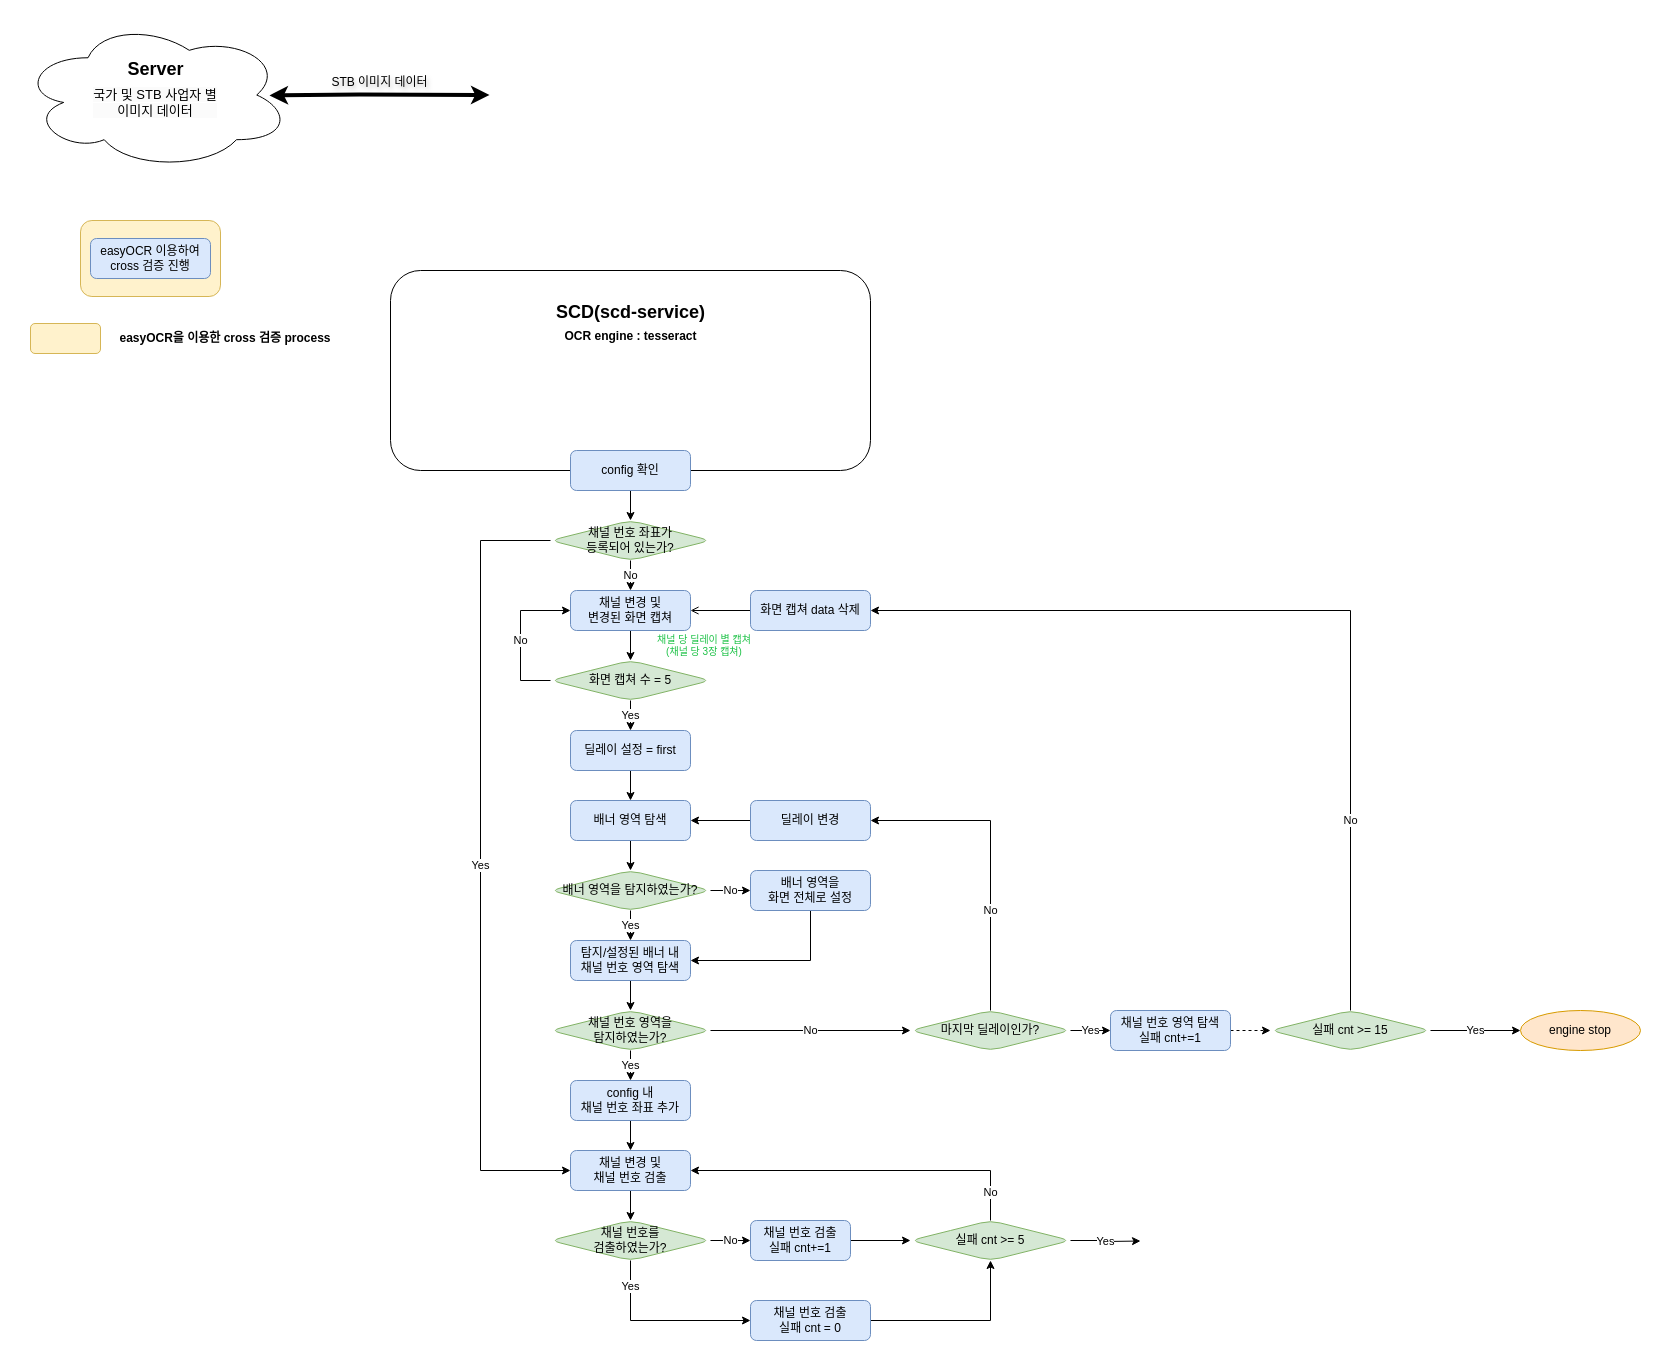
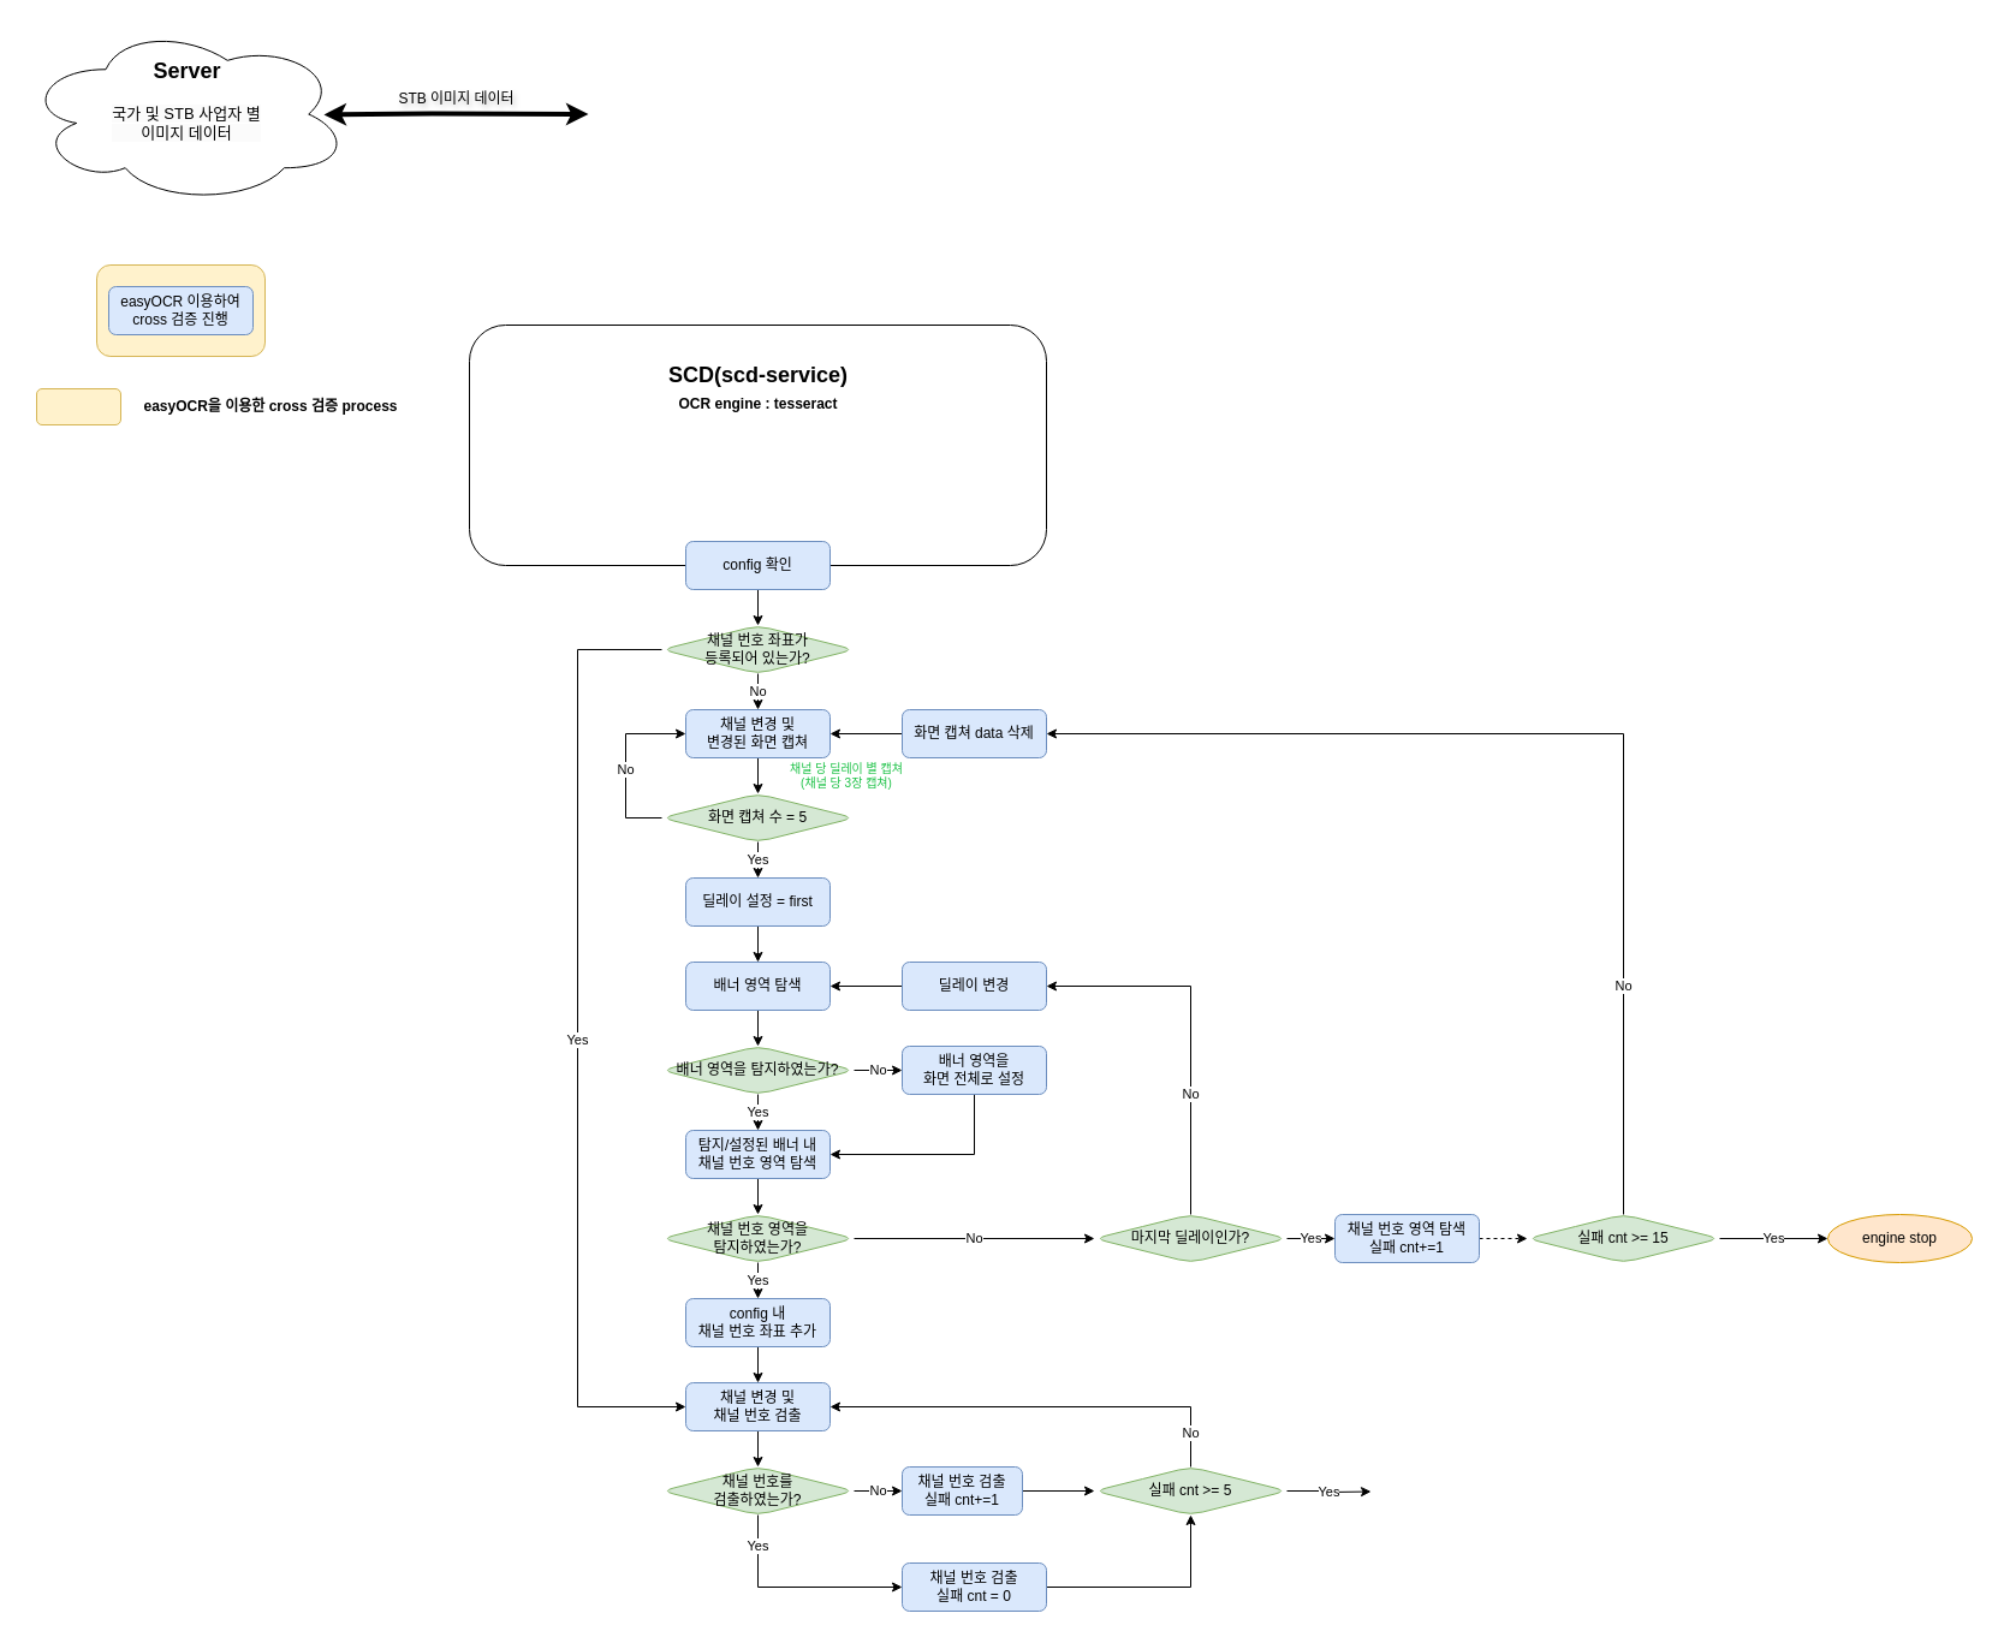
- <mxCell id="17" value="Server" style="text;html=1;align=center;verticalAlign=middle;resizable=0;points=[];autosize=1;strokeColor=none;fillColor=none;fontSize=18;fontStyle=1" vertex="1" parent="1"><mxGeometry x="115" y="49" width="80" height="40" as="geometry" /></mxCell>
+ <mxCell id="17" value="Server" style="text;html=1;align=center;verticalAlign=middle;resizable=0;points=[];autosize=1;strokeColor=none;fillColor=none;fontSize=18;fontStyle=1" vertex="1" parent="1"><mxGeometry x="115" y="39" width="80" height="40" as="geometry" /></mxCell>
- <mxCell id="56" style="edgeStyle=orthogonalEdgeStyle;rounded=0;orthogonalLoop=1;jettySize=auto;html=1;exitX=0;exitY=0.5;exitDx=0;exitDy=0;endArrow=open;" edge="1" parent="1" source="57" target="9"><mxGeometry relative="1" as="geometry" /></mxCell>
+ <mxCell id="56" style="edgeStyle=orthogonalEdgeStyle;rounded=0;orthogonalLoop=1;jettySize=auto;html=1;exitX=0;exitY=0.5;exitDx=0;exitDy=0;" edge="1" parent="1" source="57" target="9"><mxGeometry relative="1" as="geometry" /></mxCell>
